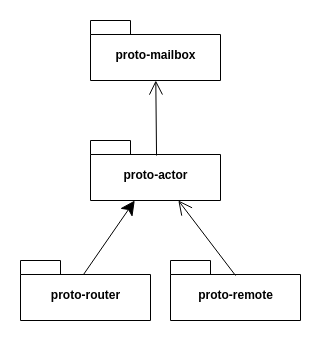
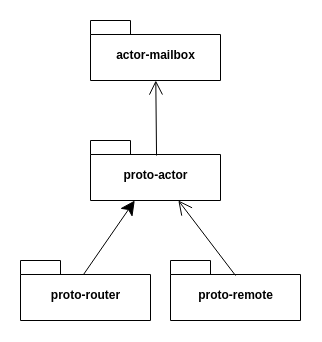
- <mxCell id="2" value="proto-mailbox" style="shape=folder;fontStyle=1;spacingTop=10;tabWidth=40;tabHeight=14;tabPosition=left;html=1;" vertex="1" parent="1"><mxGeometry x="90" y="20" width="130" height="60" as="geometry" /></mxCell>
+ <mxCell id="2" value="actor-mailbox" style="shape=folder;fontStyle=1;spacingTop=10;tabWidth=40;tabHeight=14;tabPosition=left;html=1;" vertex="1" parent="1"><mxGeometry x="90" y="20" width="130" height="60" as="geometry" /></mxCell>
